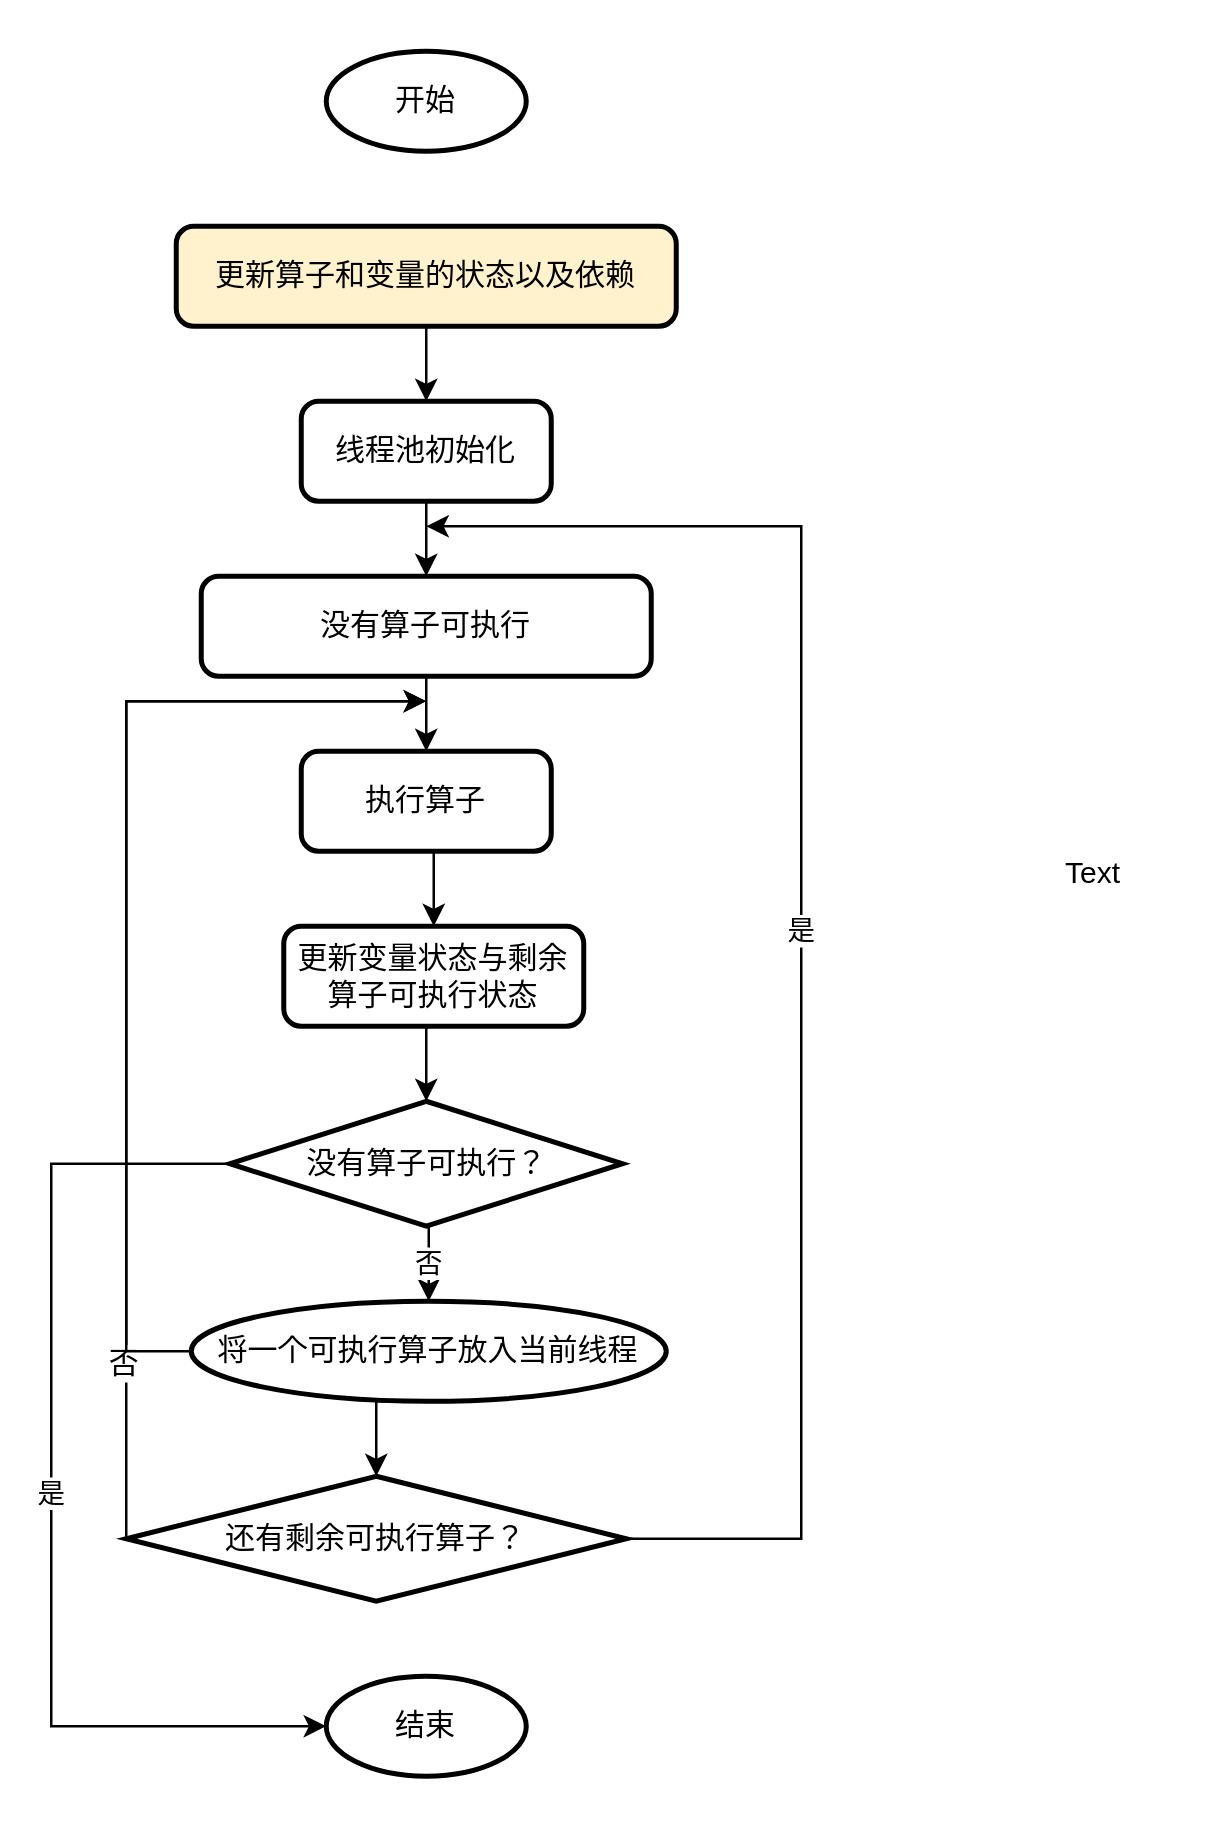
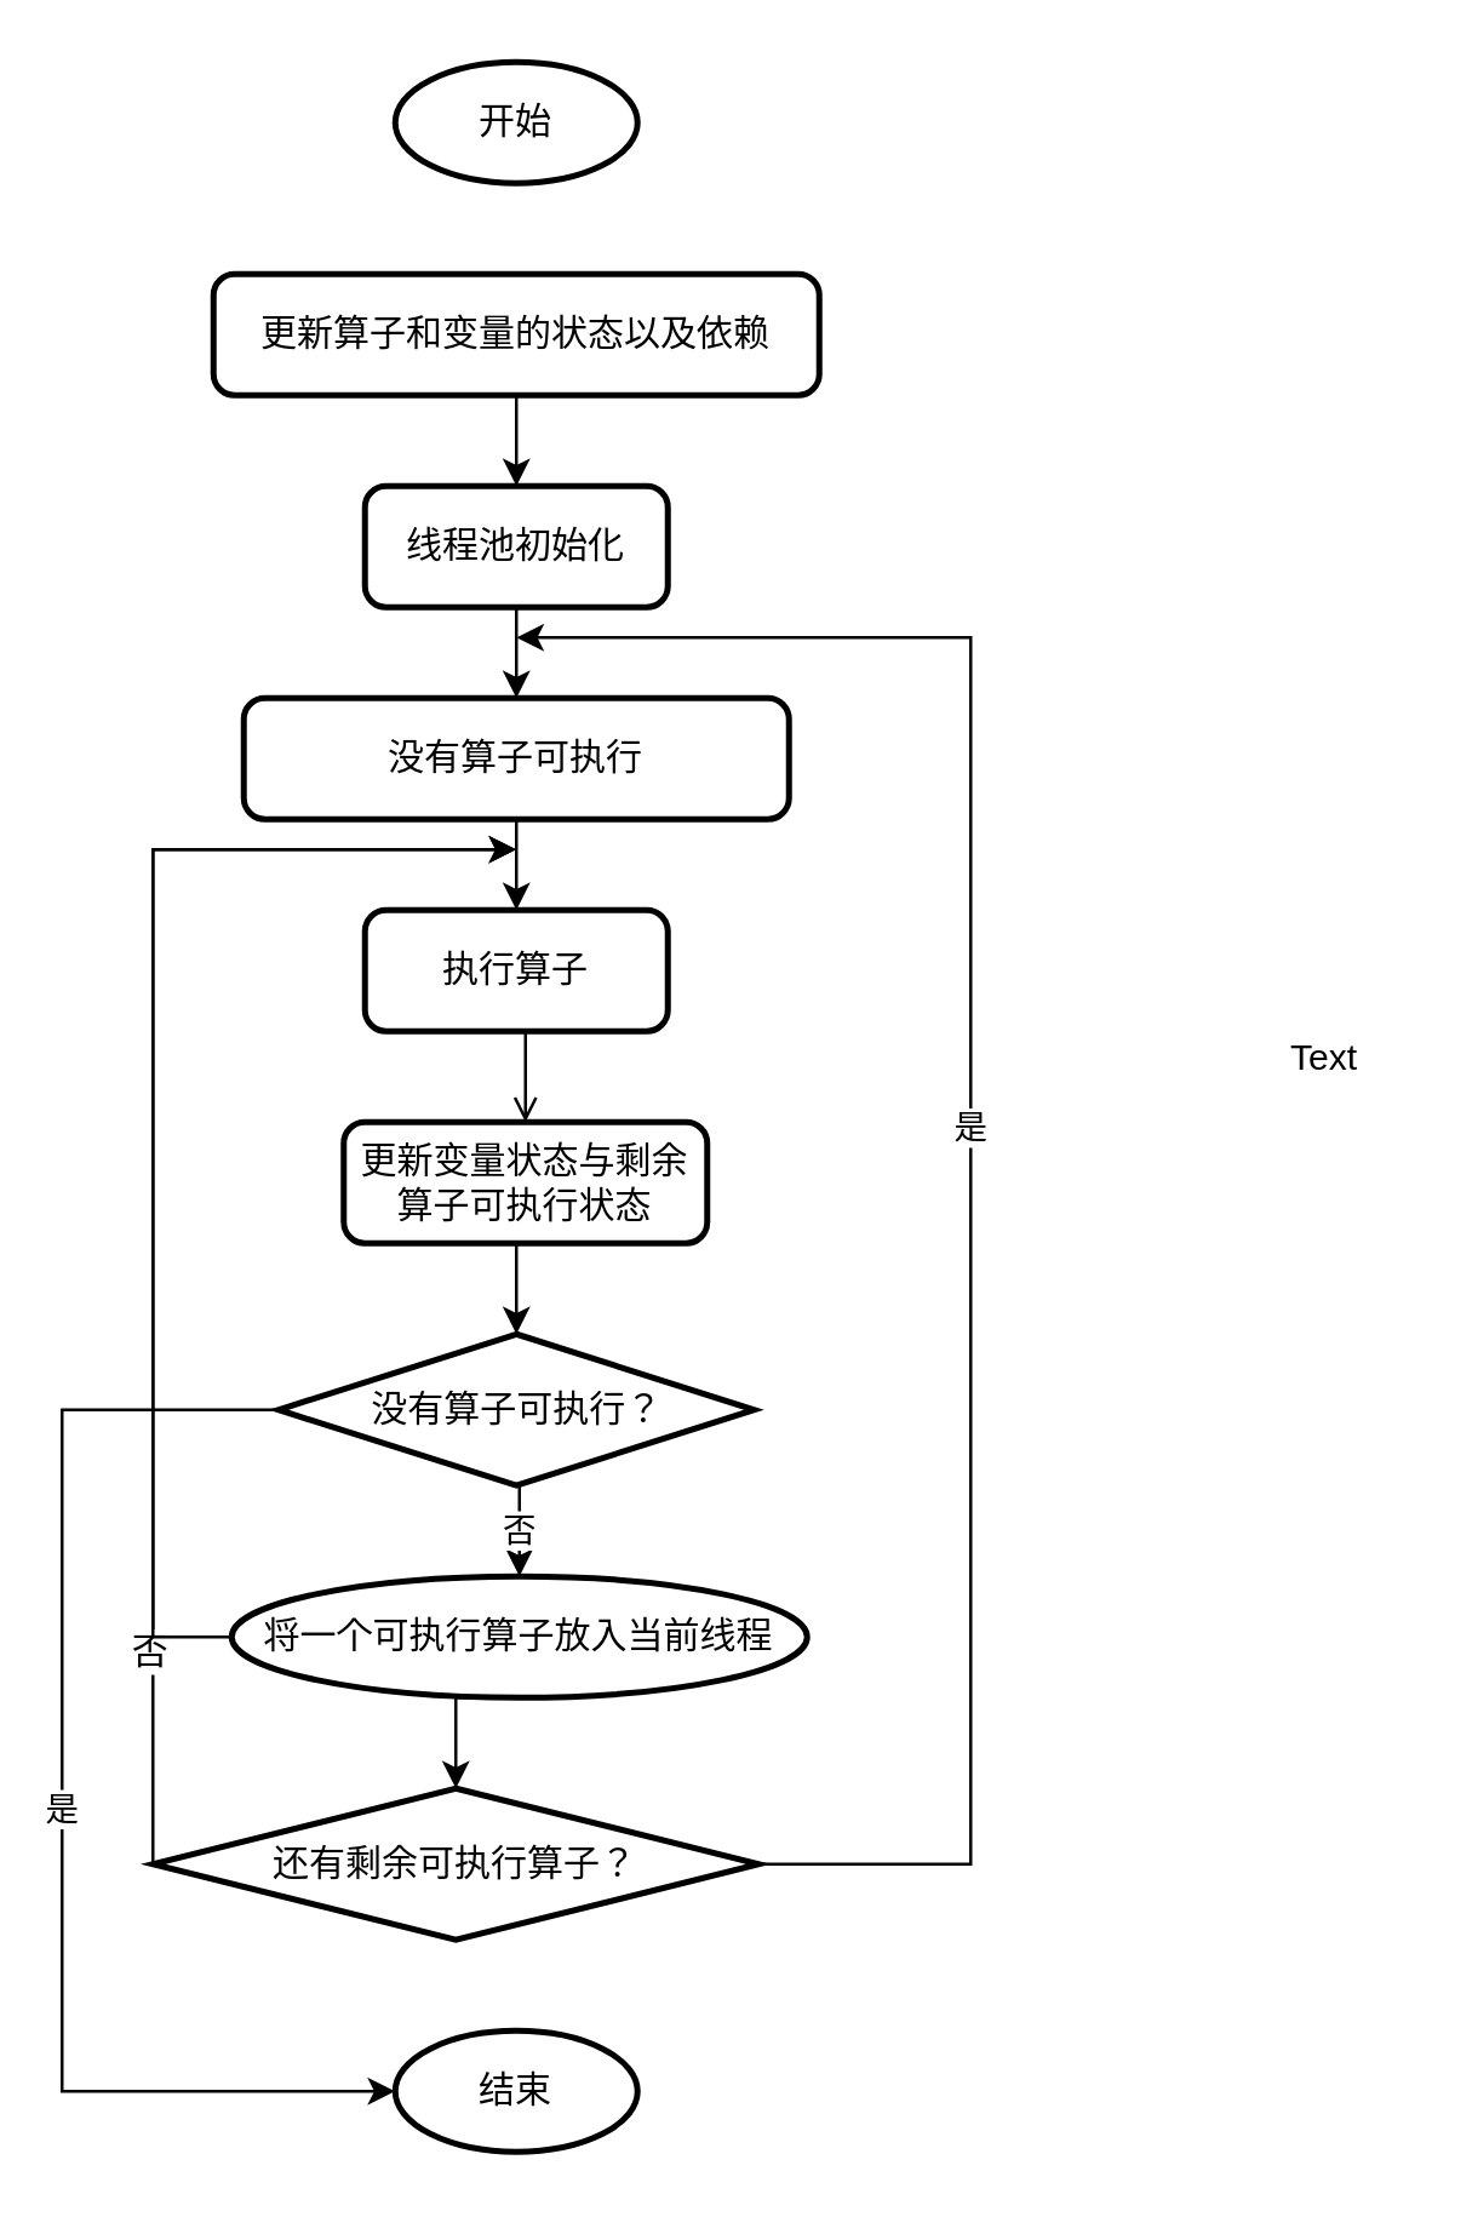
- <mxCell id="4" value="更新算子和变量的状态以及依赖" style="rounded=1;whiteSpace=wrap;html=1;absoluteArcSize=1;arcSize=14;strokeWidth=2;fillColor=#fff2cc;" vertex="1" parent="1"><mxGeometry x="70" y="90" width="200" height="40" as="geometry" /></mxCell>
+ <mxCell id="4" value="更新算子和变量的状态以及依赖" style="rounded=1;whiteSpace=wrap;html=1;absoluteArcSize=1;arcSize=14;strokeWidth=2;" vertex="1" parent="1"><mxGeometry x="70" y="90" width="200" height="40" as="geometry" /></mxCell>
- <mxCell id="9" style="edgeStyle=orthogonalEdgeStyle;rounded=0;orthogonalLoop=1;jettySize=auto;html=1;exitX=0.5;exitY=1;exitDx=0;exitDy=0;entryX=0.5;entryY=0;entryDx=0;entryDy=0;" edge="1" parent="1" source="10" target="12"><mxGeometry relative="1" as="geometry" /></mxCell>
+ <mxCell id="9" style="edgeStyle=orthogonalEdgeStyle;rounded=0;orthogonalLoop=1;jettySize=auto;html=1;exitX=0.5;exitY=1;exitDx=0;exitDy=0;entryX=0.5;entryY=0;entryDx=0;entryDy=0;endArrow=open;" edge="1" parent="1" source="10" target="12"><mxGeometry relative="1" as="geometry" /></mxCell>
